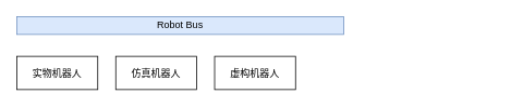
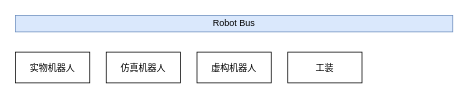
- <mxCell id="2" value="Robot Bus" style="rounded=0;whiteSpace=wrap;html=1;fillColor=#dae8fc;strokeColor=#6c8ebf;" vertex="1" parent="1"><mxGeometry x="20" y="20" width="400" height="22" as="geometry" /></mxCell>
+ <mxCell id="2" value="Robot Bus" style="rounded=0;whiteSpace=wrap;html=1;fillColor=#dae8fc;strokeColor=#6c8ebf;" vertex="1" parent="1"><mxGeometry x="20" y="20" width="583" height="22" as="geometry" /></mxCell>
+ <mxCell id="6" value="工装" style="rounded=0;whiteSpace=wrap;html=1;" vertex="1" parent="1"><mxGeometry x="383" y="69" width="99" height="41" as="geometry" /></mxCell>
